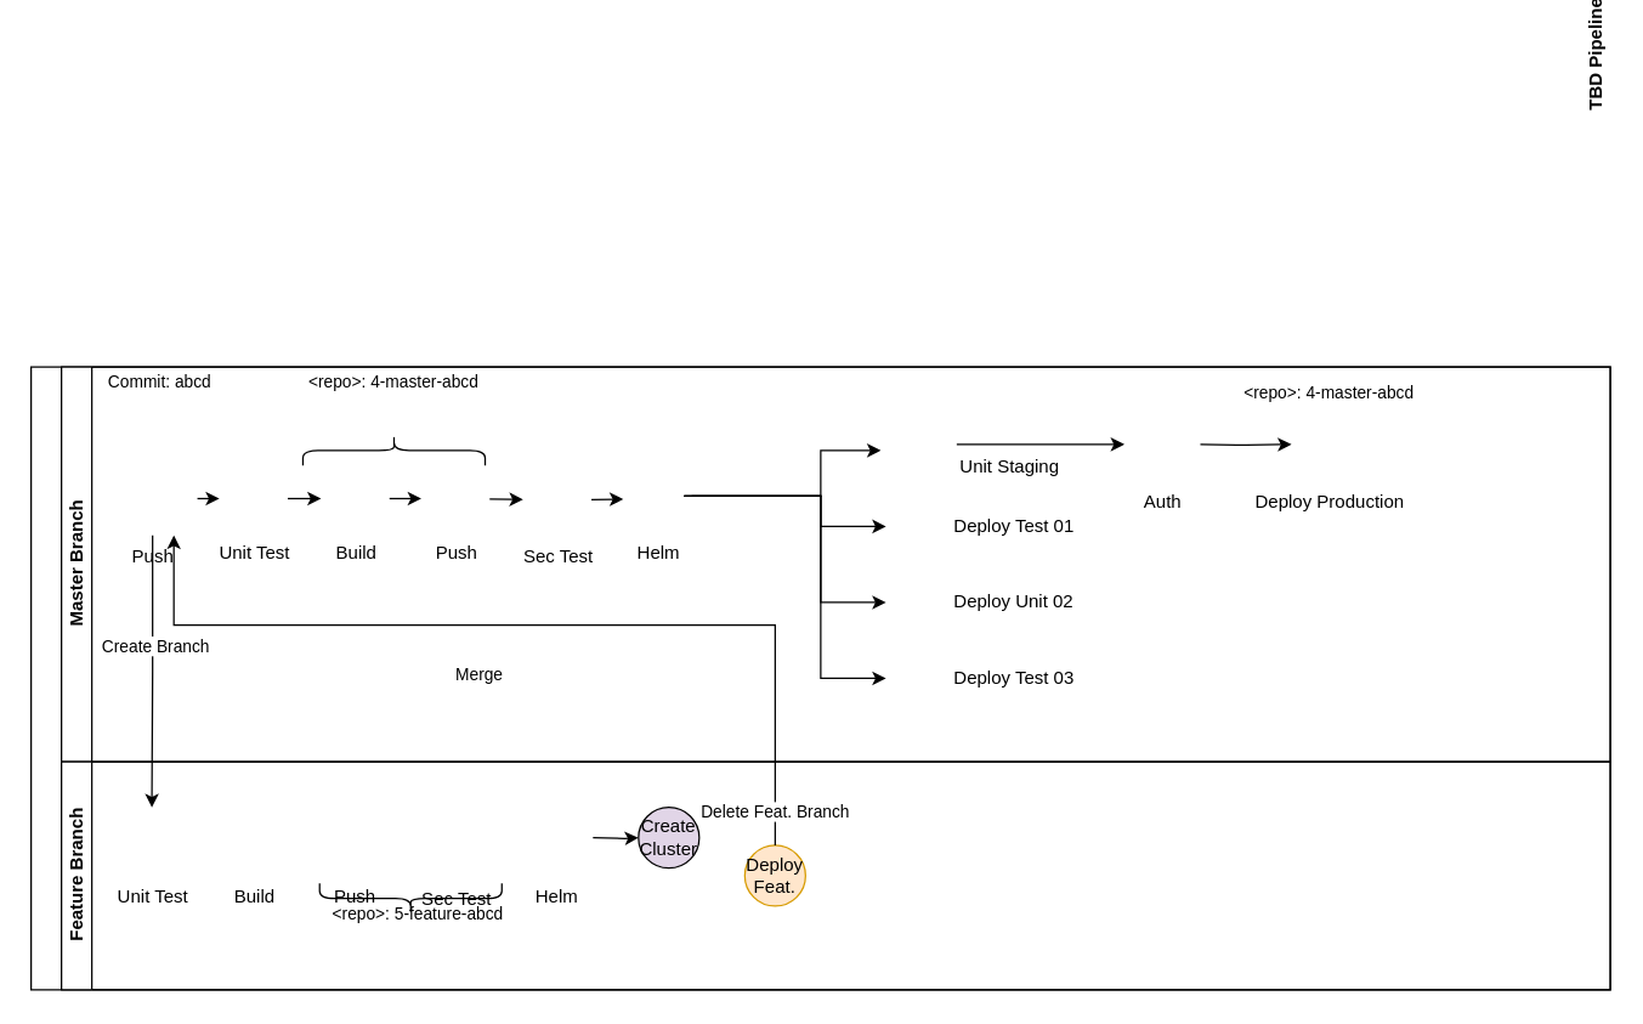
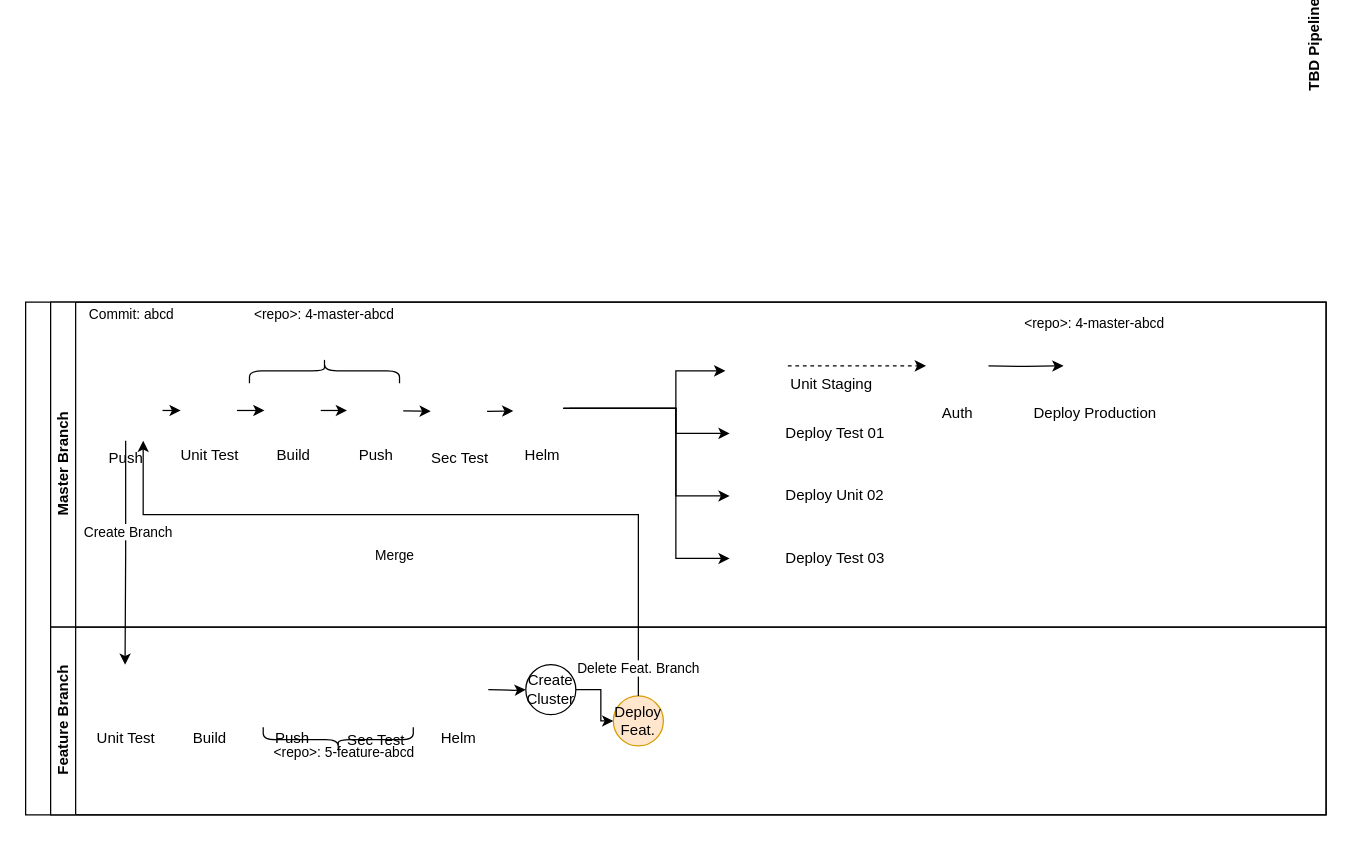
- <mxCell id="23" value="" style="edgeStyle=orthogonalEdgeStyle;rounded=0;orthogonalLoop=1;jettySize=auto;html=1;fontSize=11;" parent="4" source="7" target="8" edge="1"><mxGeometry relative="1" as="geometry"><mxPoint x="589.55" y="49" as="sourcePoint" /><mxPoint x="700" y="51" as="targetPoint" /></mxGeometry></mxCell>
+ <mxCell id="23" value="" style="edgeStyle=orthogonalEdgeStyle;rounded=0;orthogonalLoop=1;jettySize=auto;html=1;fontSize=11;dashed=1;" parent="4" source="7" target="8" edge="1"><mxGeometry relative="1" as="geometry"><mxPoint x="589.55" y="49" as="sourcePoint" /><mxPoint x="700" y="51" as="targetPoint" /></mxGeometry></mxCell>
- <mxCell id="34" value="Create Cluster" style="ellipse;whiteSpace=wrap;html=1;fillColor=#e1d5e7;" parent="32" vertex="1"><mxGeometry x="380" y="30" width="40" height="40" as="geometry" /></mxCell>
+ <mxCell id="34" value="Create Cluster" style="ellipse;whiteSpace=wrap;html=1;" parent="32" vertex="1"><mxGeometry x="380" y="30" width="40" height="40" as="geometry" /></mxCell>
+ <mxCell id="40" value="" style="edgeStyle=orthogonalEdgeStyle;rounded=0;orthogonalLoop=1;jettySize=auto;html=1;fontSize=11;" parent="32" source="34" target="33" edge="1"><mxGeometry relative="1" as="geometry" /></mxCell>
